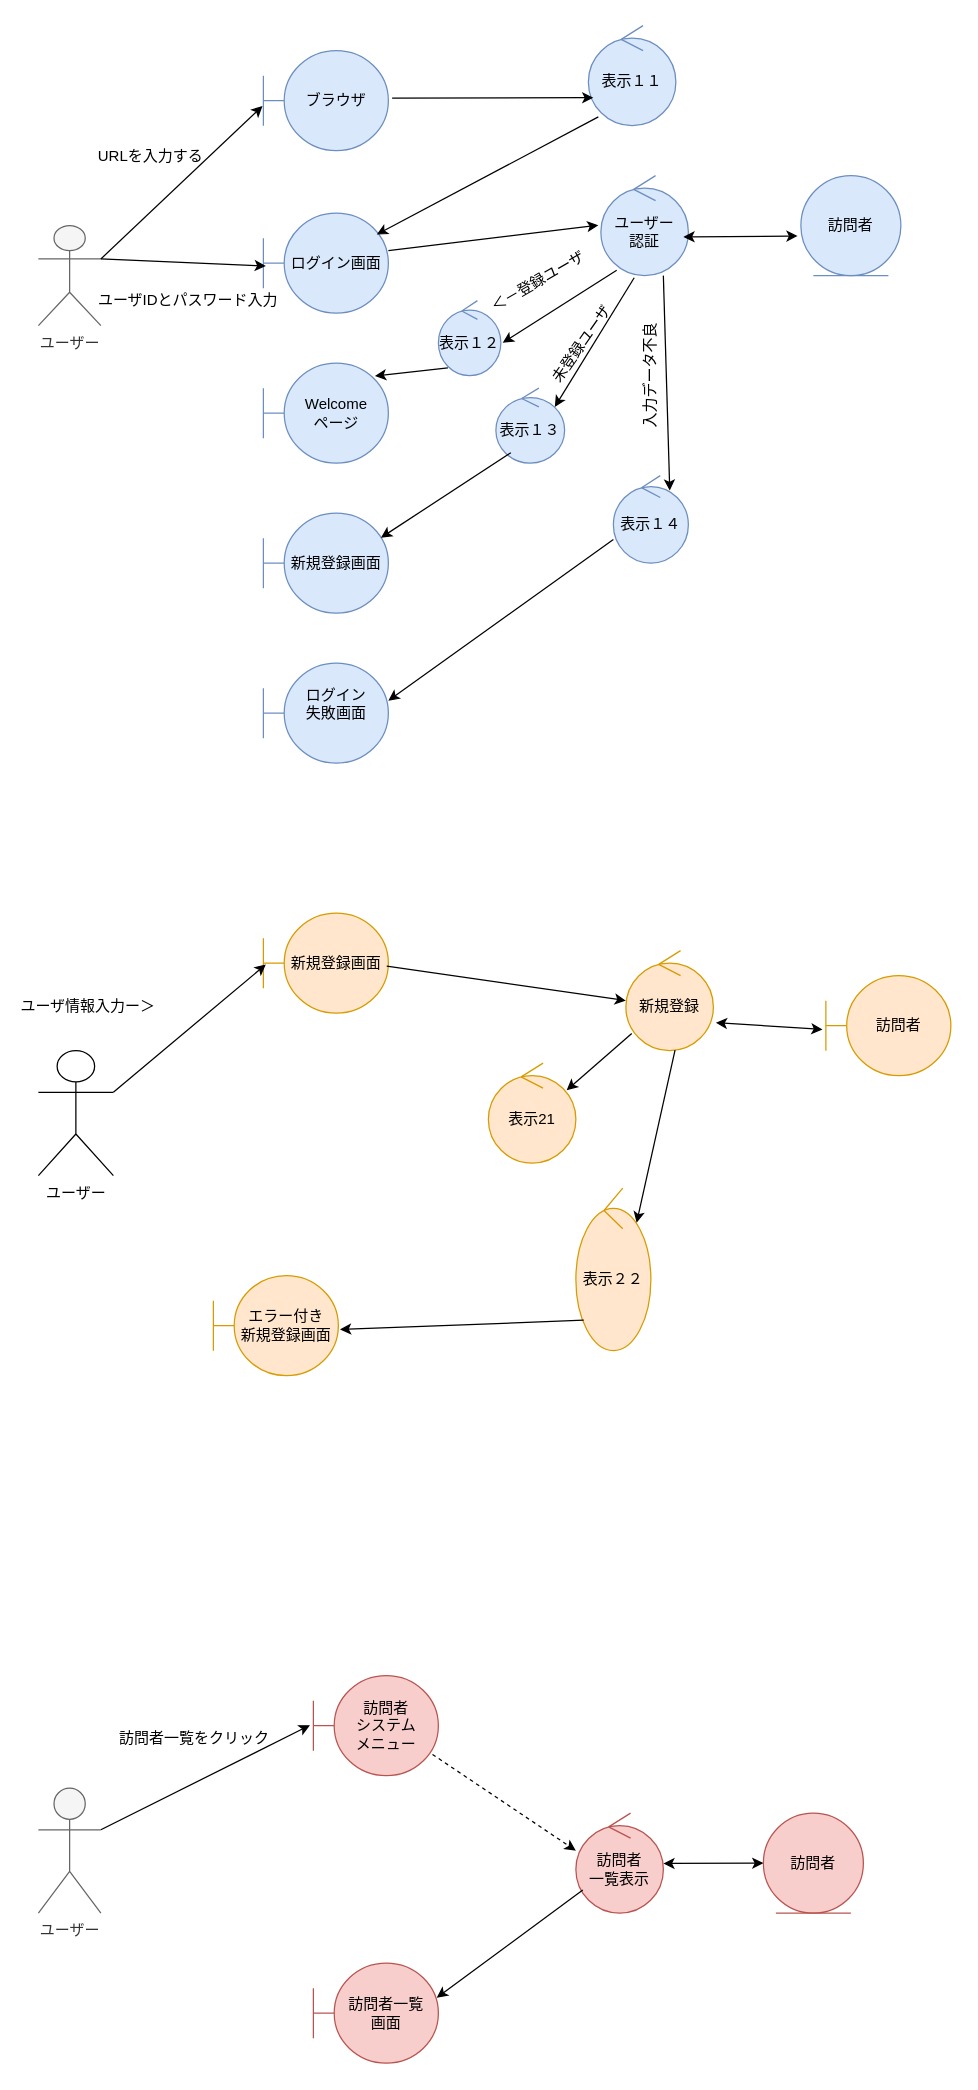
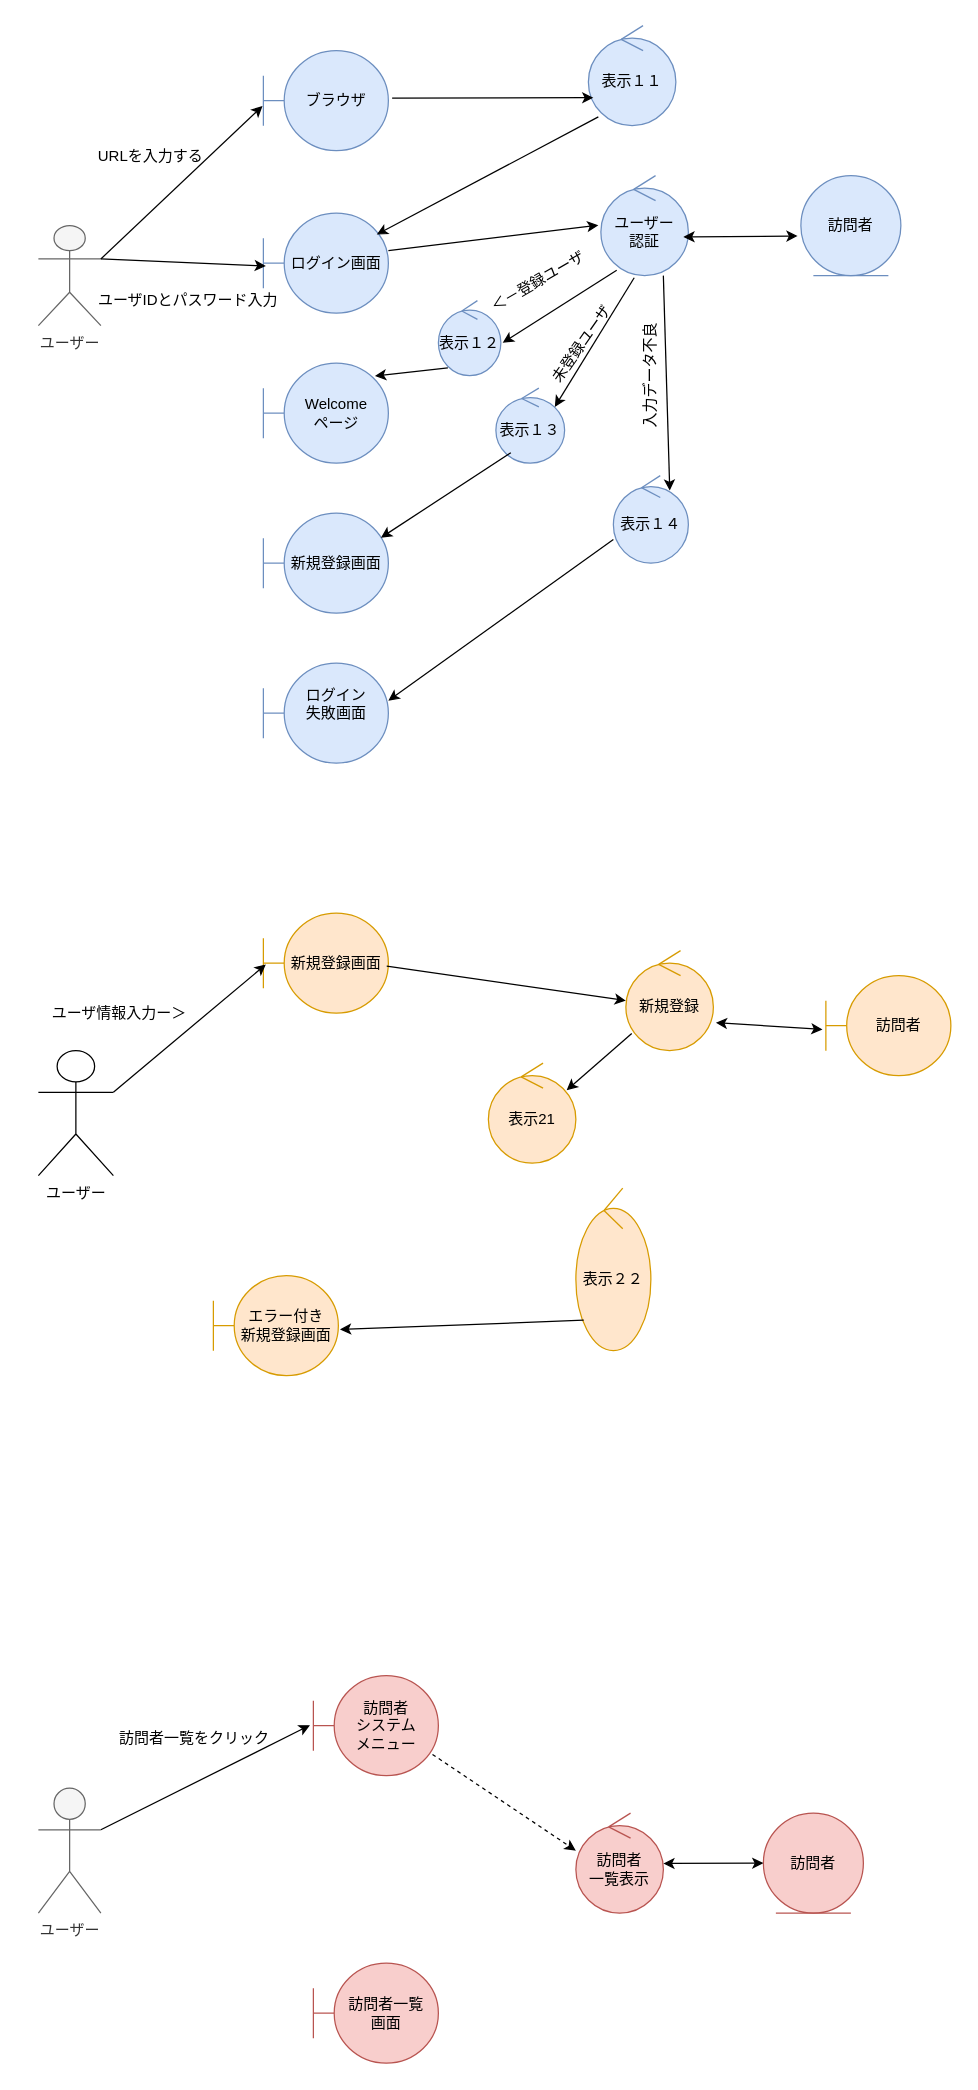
- <mxCell id="45" value="ユーザ情報入力ー＞" style="text;html=1;align=center;verticalAlign=middle;whiteSpace=wrap;rounded=0;" vertex="1" parent="1"><mxGeometry x="15" y="795" width="110" height="20" as="geometry" /></mxCell>
+ <mxCell id="45" value="ユーザ情報入力ー＞" style="text;html=1;align=center;verticalAlign=middle;whiteSpace=wrap;rounded=0;" vertex="1" parent="1"><mxGeometry x="40" y="800" width="110" height="20" as="geometry" /></mxCell>
- <mxCell id="41" value="" style="endArrow=classic;html=1;rounded=0;exitX=0.562;exitY=0.996;exitDx=0;exitDy=0;exitPerimeter=0;entryX=0.81;entryY=0.213;entryDx=0;entryDy=0;entryPerimeter=0;" edge="1" parent="1" source="36" target="35"><mxGeometry width="50" height="50" relative="1" as="geometry"><mxPoint x="540" y="940" as="sourcePoint" /><mxPoint x="590" y="890" as="targetPoint" /></mxGeometry></mxCell>
- <mxCell id="52" value="" style="endArrow=classic;html=1;rounded=0;entryX=0.987;entryY=0.346;entryDx=0;entryDy=0;entryPerimeter=0;" edge="1" parent="1" source="48" target="46"><mxGeometry width="50" height="50" relative="1" as="geometry"><mxPoint x="420" y="1600" as="sourcePoint" /><mxPoint x="470" y="1550" as="targetPoint" /></mxGeometry></mxCell>
